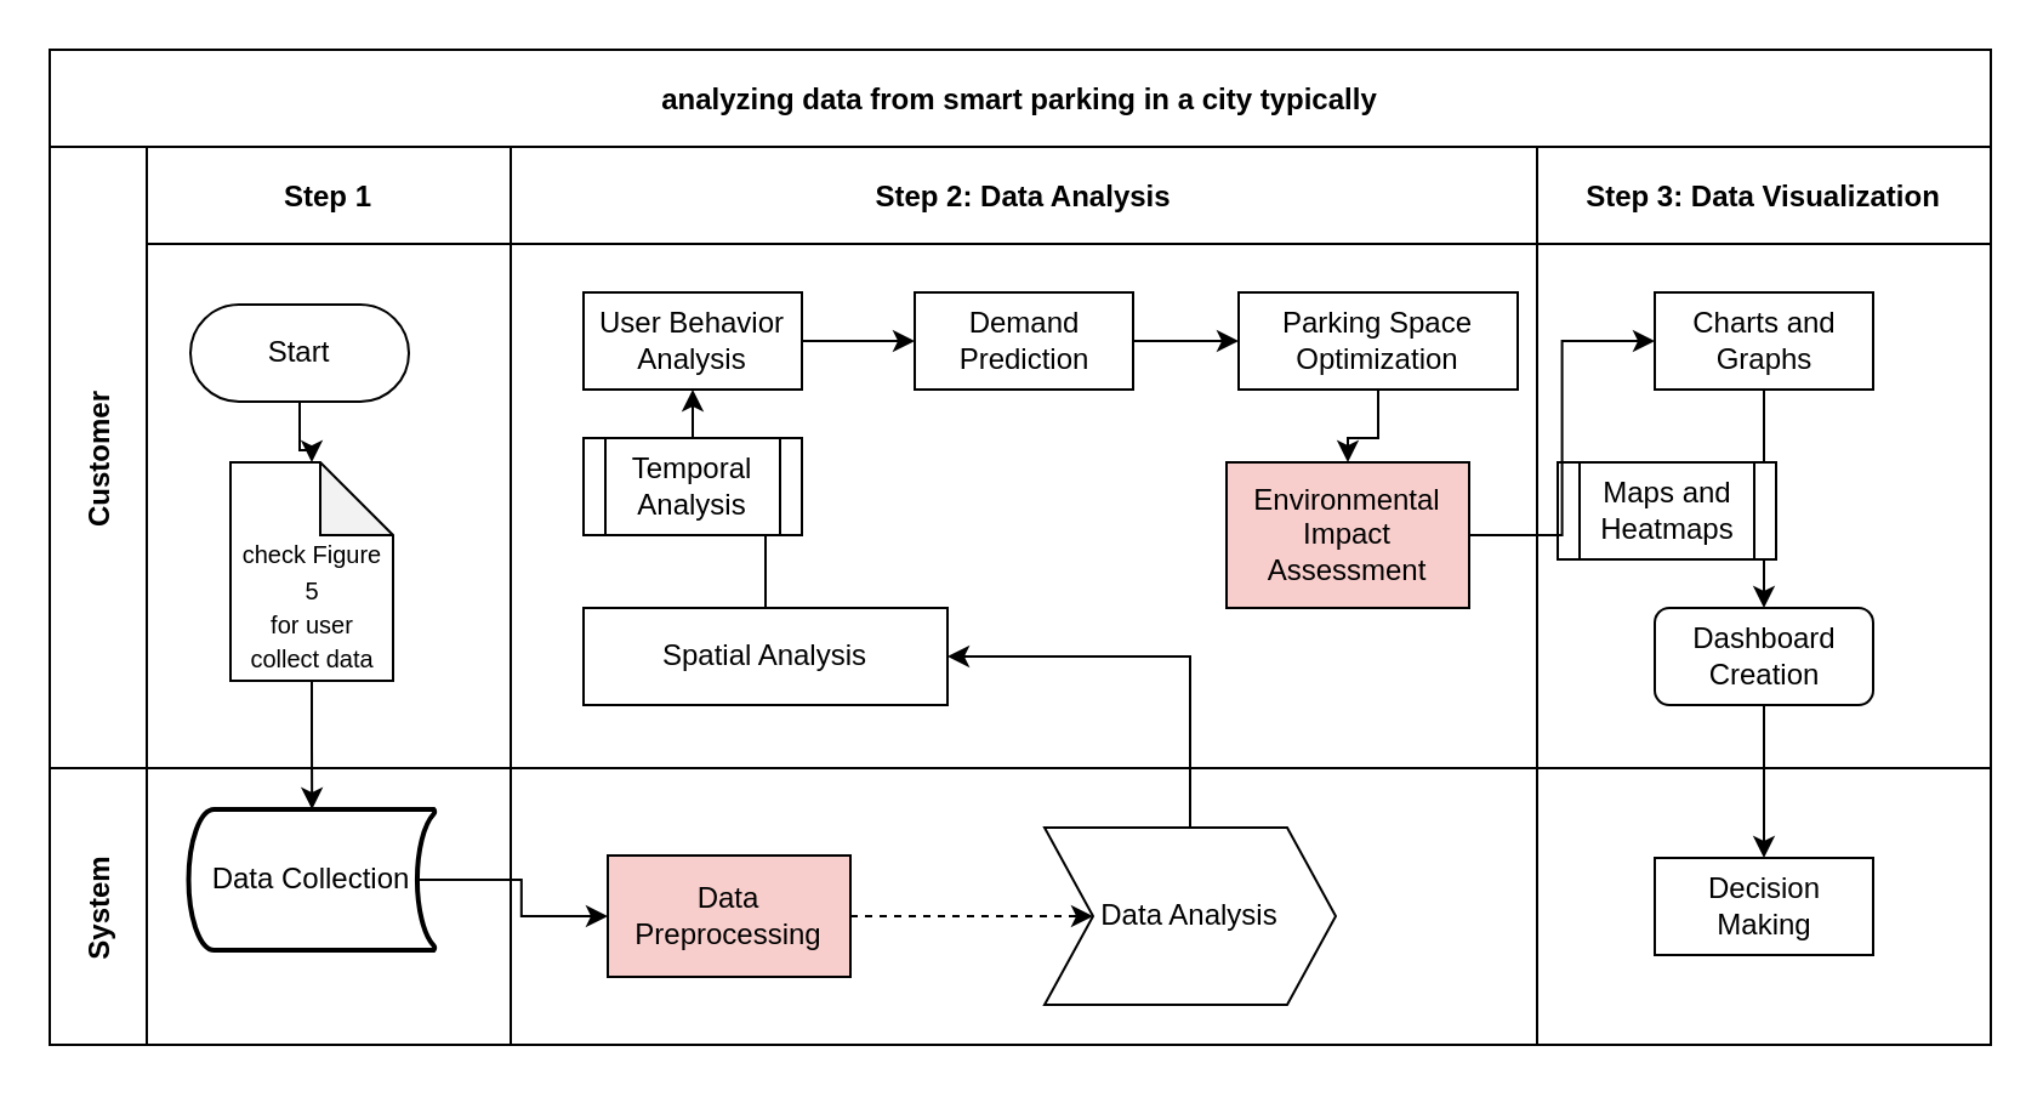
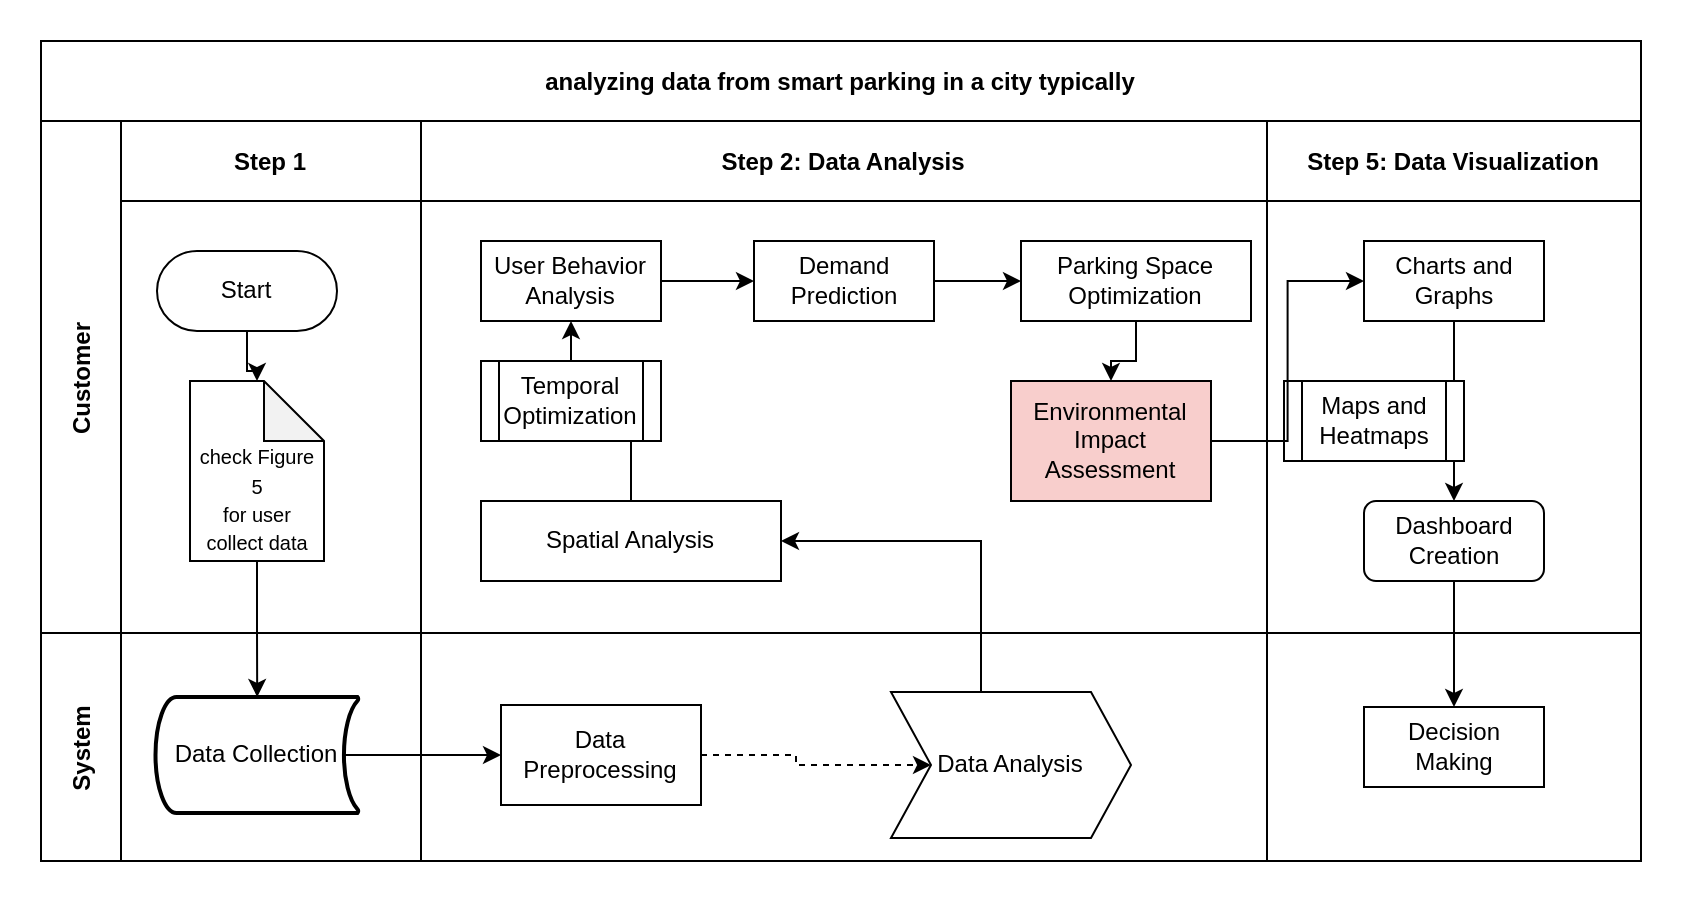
- <mxCell id="19" value="Step 3: Data Visualization" style="swimlane;swimlaneHead=0;swimlaneBody=0;connectable=0;fillColor=none;startSize=40;collapsible=0;recursiveResize=0;expand=0;fontStyle=1;" parent="3" vertex="1"><mxGeometry x="613" width="187" height="256" as="geometry"><mxRectangle width="187" height="256" as="alternateBounds" /></mxGeometry></mxCell>
+ <mxCell id="19" value="Step 5: Data Visualization" style="swimlane;swimlaneHead=0;swimlaneBody=0;connectable=0;fillColor=none;startSize=40;collapsible=0;recursiveResize=0;expand=0;fontStyle=1;" parent="3" vertex="1"><mxGeometry x="613" width="187" height="256" as="geometry"><mxRectangle width="187" height="256" as="alternateBounds" /></mxGeometry></mxCell>
- <mxCell id="11" value="Temporal Analysis" style="shape=process;whiteSpace=wrap;html=1;backgroundOutline=1;" parent="8" vertex="1"><mxGeometry x="30" y="120" width="90" height="40" as="geometry" /></mxCell>
+ <mxCell id="11" value="Temporal Optimization" style="shape=process;whiteSpace=wrap;html=1;backgroundOutline=1;" parent="8" vertex="1"><mxGeometry x="30" y="120" width="90" height="40" as="geometry" /></mxCell>
- <mxCell id="27" value="Data Collection" style="strokeWidth=2;html=1;shape=mxgraph.flowchart.stored_data;whiteSpace=wrap;" vertex="1" parent="26"><mxGeometry x="17.25" y="17" width="101.5" height="58" as="geometry" /></mxCell>
+ <mxCell id="27" value="Data Collection" style="strokeWidth=2;html=1;shape=mxgraph.flowchart.stored_data;whiteSpace=wrap;" vertex="1" parent="26"><mxGeometry x="17.25" y="32" width="101.5" height="58" as="geometry" /></mxCell>
- <mxCell id="31" value="Data Preprocessing" style="html=1;dashed=0;whiteSpace=wrap;fillColor=#f8cecc;" vertex="1" parent="28"><mxGeometry x="40" y="36" width="100" height="50" as="geometry" /></mxCell>
+ <mxCell id="31" value="Data Preprocessing" style="html=1;dashed=0;whiteSpace=wrap;" vertex="1" parent="28"><mxGeometry x="40" y="36" width="100" height="50" as="geometry" /></mxCell>
- <mxCell id="29" value="Data Analysis" style="shape=step;perimeter=stepPerimeter;whiteSpace=wrap;html=1;fixedSize=1;" vertex="1" parent="28"><mxGeometry x="220" y="24.5" width="120" height="73" as="geometry" /></mxCell>
+ <mxCell id="29" value="Data Analysis" style="shape=step;perimeter=stepPerimeter;whiteSpace=wrap;html=1;fixedSize=1;" vertex="1" parent="28"><mxGeometry x="235" y="29.5" width="120" height="73" as="geometry" /></mxCell>
